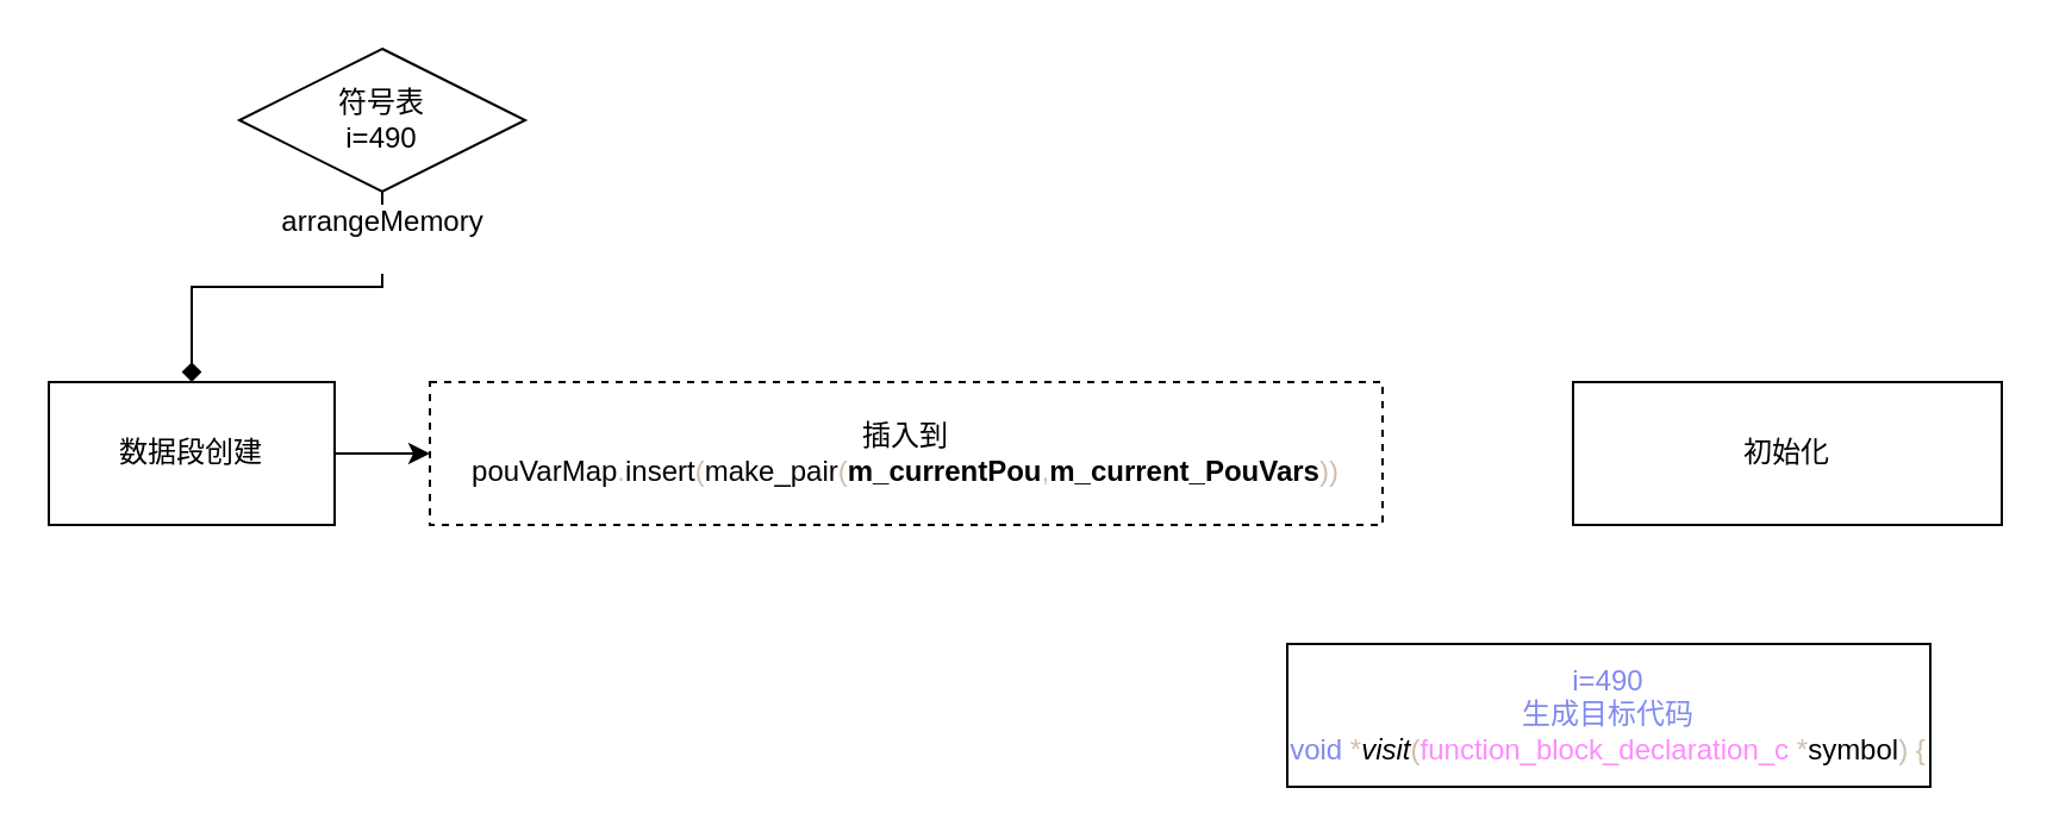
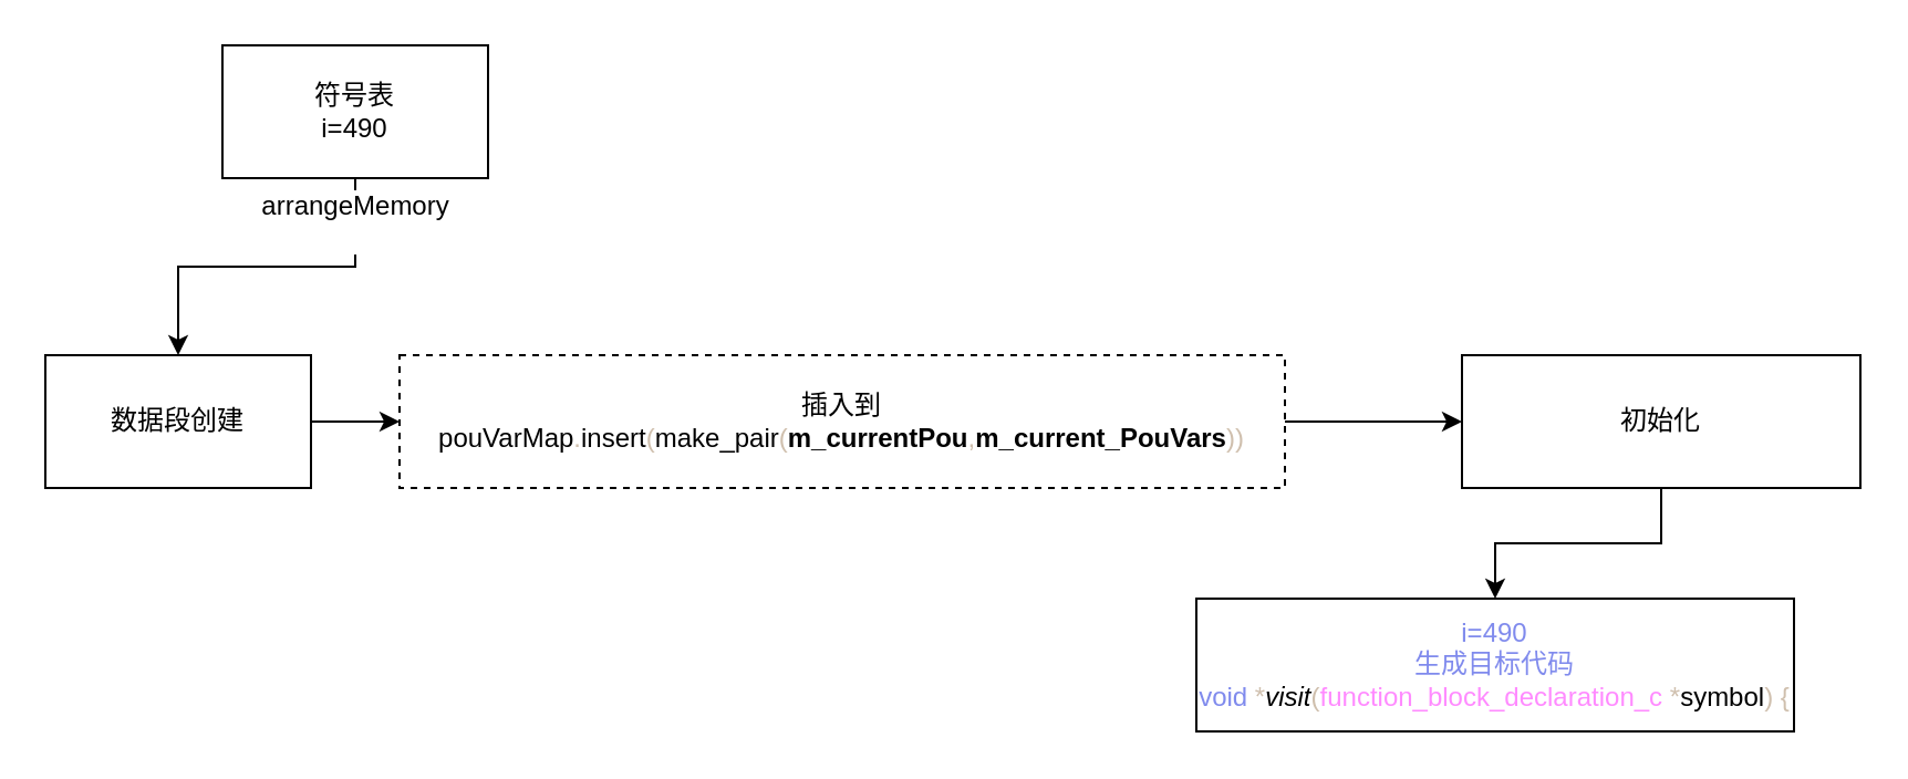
- <mxCell id="4" value="&lt;div&gt;符号表&lt;/div&gt;&lt;div&gt;i=490&lt;br&gt;&lt;/div&gt;" style="rhombus;whiteSpace=wrap;html=1;" vertex="1" parent="1"><mxGeometry x="100" y="20" width="120" height="60" as="geometry" /></mxCell>
+ <mxCell id="4" value="&lt;div&gt;符号表&lt;/div&gt;&lt;div&gt;i=490&lt;br&gt;&lt;/div&gt;" style="rounded=0;whiteSpace=wrap;html=1;" vertex="1" parent="1"><mxGeometry x="100" y="20" width="120" height="60" as="geometry" /></mxCell>
- <mxCell id="2" value="" style="edgeStyle=orthogonalEdgeStyle;rounded=0;orthogonalLoop=1;jettySize=auto;html=1;endArrow=diamond;" edge="1" parent="1" source="4" target="11"><mxGeometry relative="1" as="geometry" /></mxCell>
+ <mxCell id="2" value="" style="edgeStyle=orthogonalEdgeStyle;rounded=0;orthogonalLoop=1;jettySize=auto;html=1;" edge="1" parent="1" source="4" target="11"><mxGeometry relative="1" as="geometry" /></mxCell>
+ <mxCell id="5" value="" style="edgeStyle=orthogonalEdgeStyle;rounded=0;orthogonalLoop=1;jettySize=auto;html=1;" edge="1" parent="1" source="6" target="8"><mxGeometry relative="1" as="geometry" /></mxCell>
+ <mxCell id="7" value="" style="edgeStyle=orthogonalEdgeStyle;rounded=0;orthogonalLoop=1;jettySize=auto;html=1;" edge="1" parent="1" source="8" target="9"><mxGeometry relative="1" as="geometry" /></mxCell>
